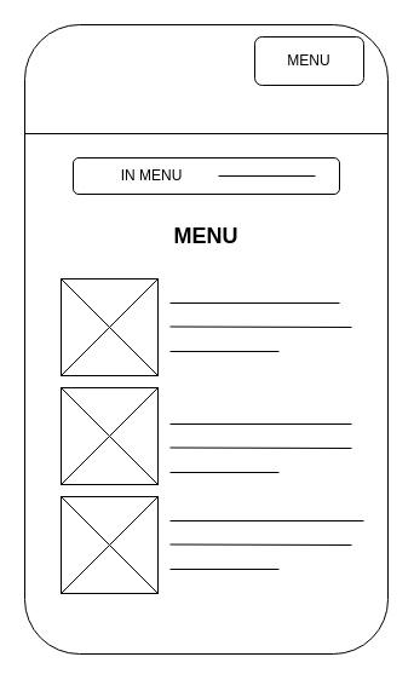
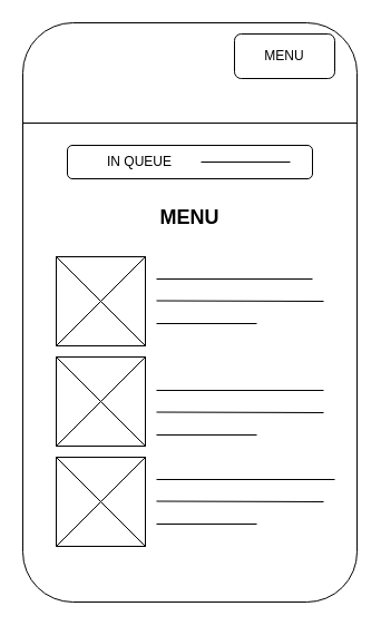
- <mxCell id="7" value="IN MENU" style="text;html=1;strokeColor=none;fillColor=none;align=center;verticalAlign=middle;whiteSpace=wrap;rounded=0;" parent="1" vertex="1"><mxGeometry x="70" y="130" width="110" height="30" as="geometry" /></mxCell>
+ <mxCell id="7" value="IN QUEUE" style="text;html=1;strokeColor=none;fillColor=none;align=center;verticalAlign=middle;whiteSpace=wrap;rounded=0;" parent="1" vertex="1"><mxGeometry x="70" y="130" width="110" height="30" as="geometry" /></mxCell>
